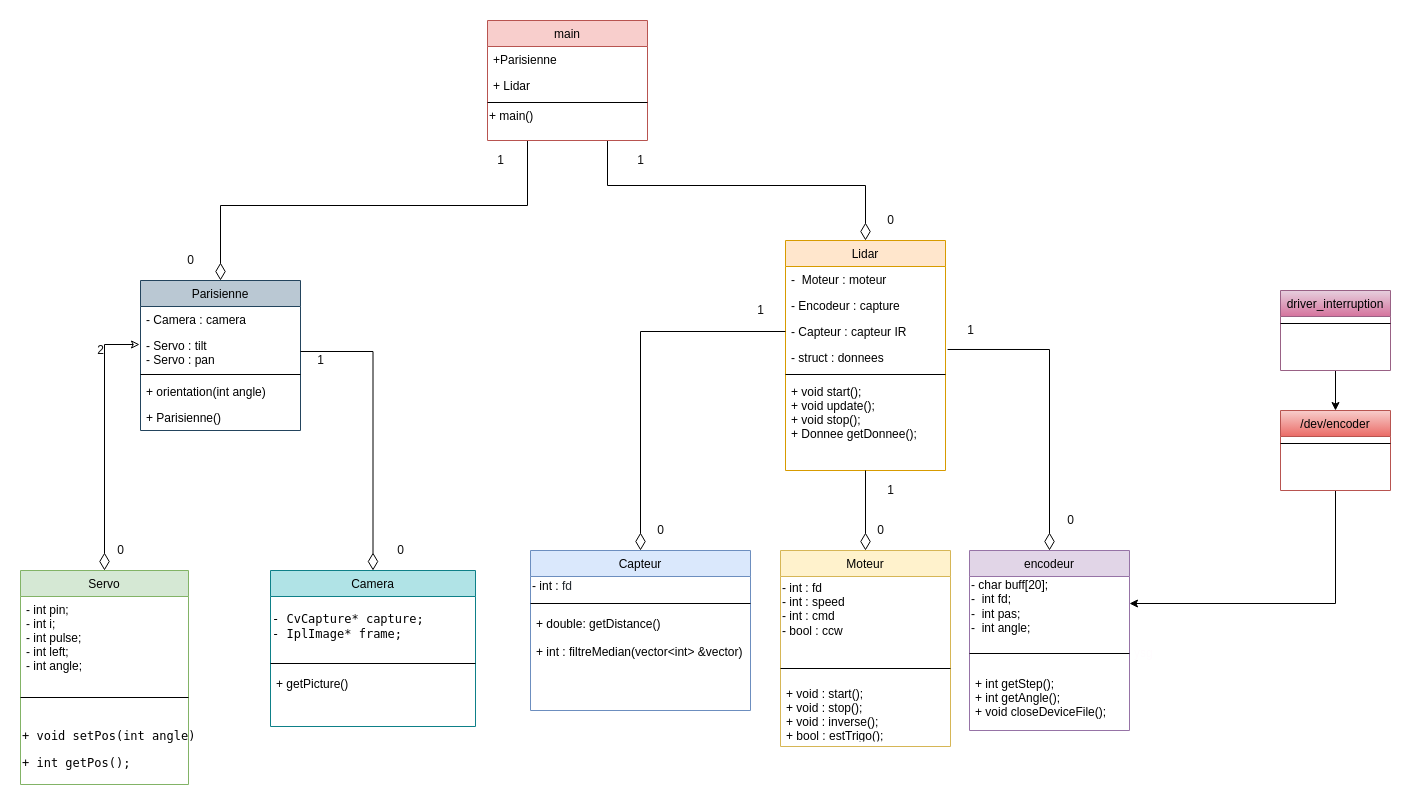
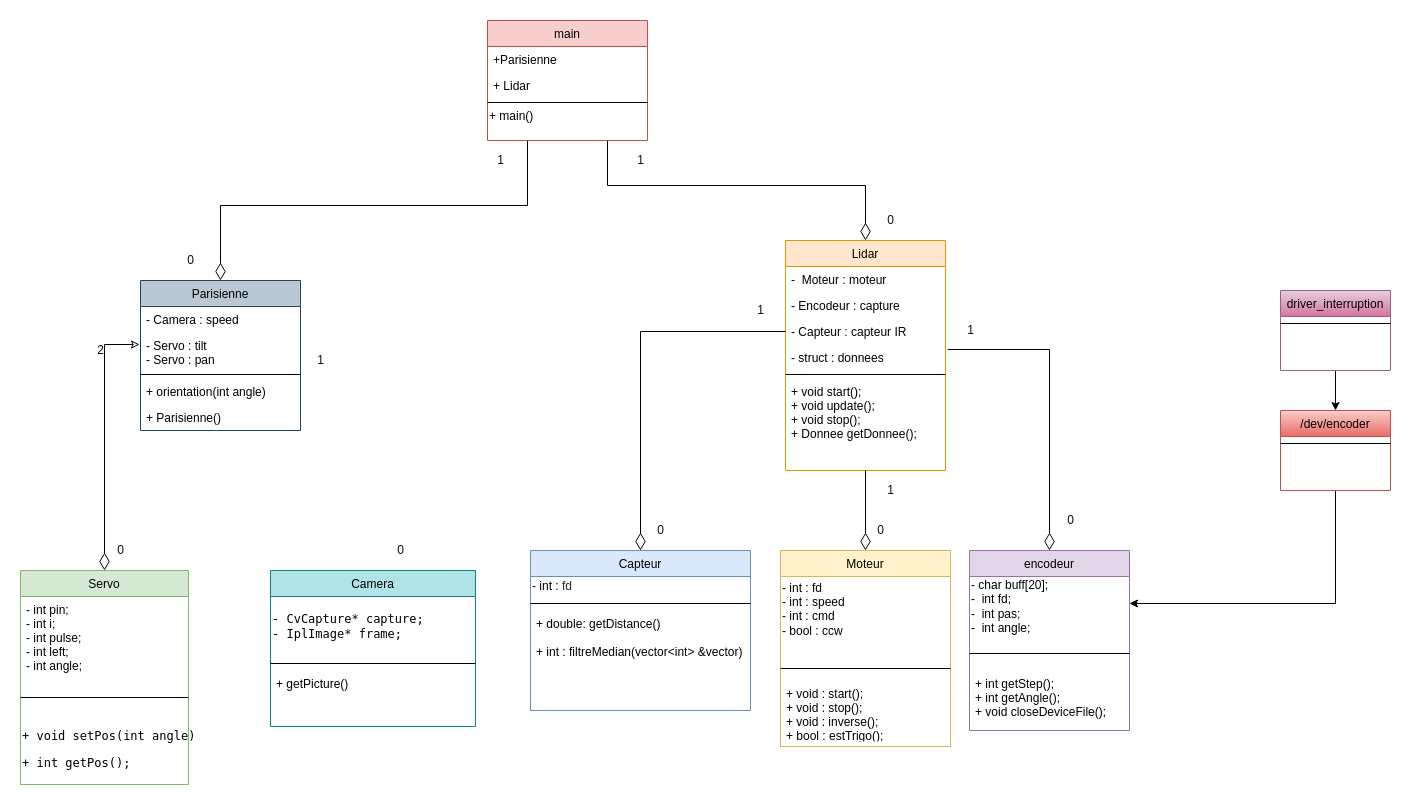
- <mxCell id="12" value="- Camera : camera" style="text;align=left;verticalAlign=top;spacingLeft=4;spacingRight=4;overflow=hidden;rotatable=0;points=[[0,0.5],[1,0.5]];portConstraint=eastwest;" parent="11" vertex="1"><mxGeometry y="26" width="160" height="26" as="geometry" /></mxCell>
+ <mxCell id="12" value="- Camera : speed" style="text;align=left;verticalAlign=top;spacingLeft=4;spacingRight=4;overflow=hidden;rotatable=0;points=[[0,0.5],[1,0.5]];portConstraint=eastwest;" parent="11" vertex="1"><mxGeometry y="26" width="160" height="26" as="geometry" /></mxCell>
- <mxCell id="37" style="edgeStyle=orthogonalEdgeStyle;rounded=0;orthogonalLoop=1;jettySize=auto;html=1;exitX=0.5;exitY=0;exitDx=0;exitDy=0;entryX=1;entryY=0.5;entryDx=0;entryDy=0;startArrow=diamondThin;startFill=0;startSize=15;endArrow=none;endFill=0;fontColor=#0D0D0D;" edge="1" parent="1" source="38" target="13"><mxGeometry relative="1" as="geometry" /></mxCell>
